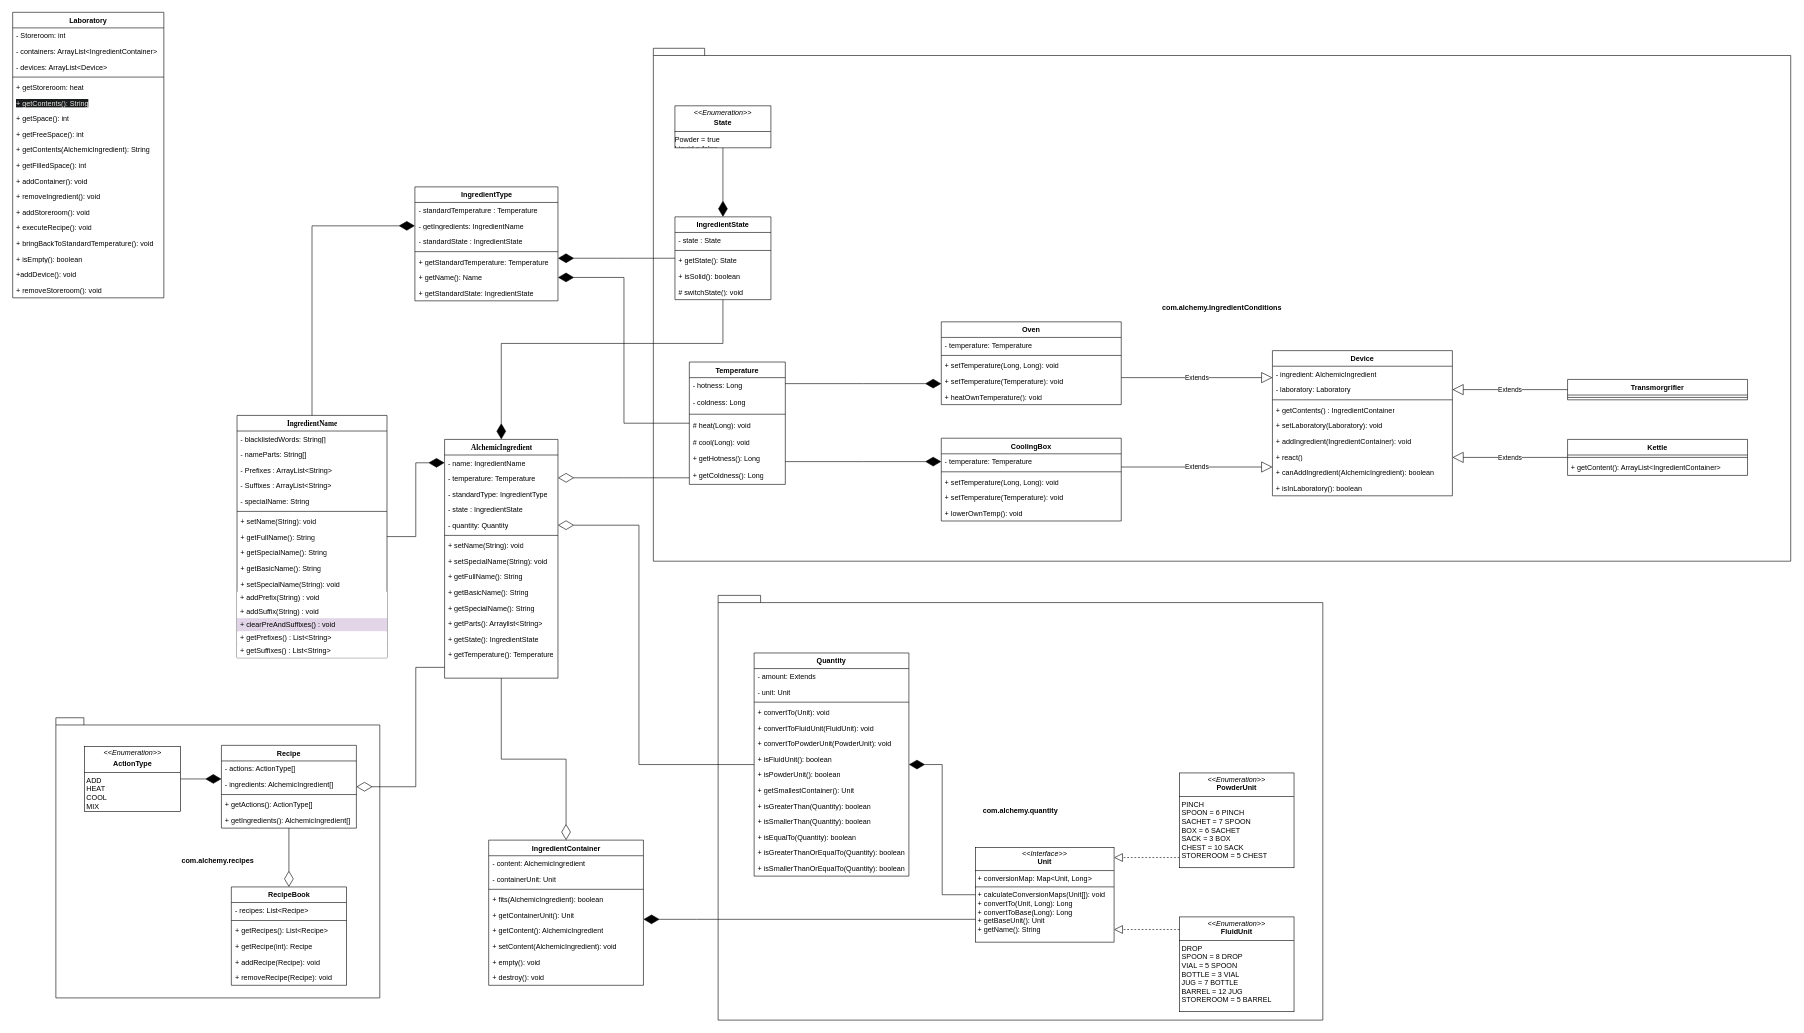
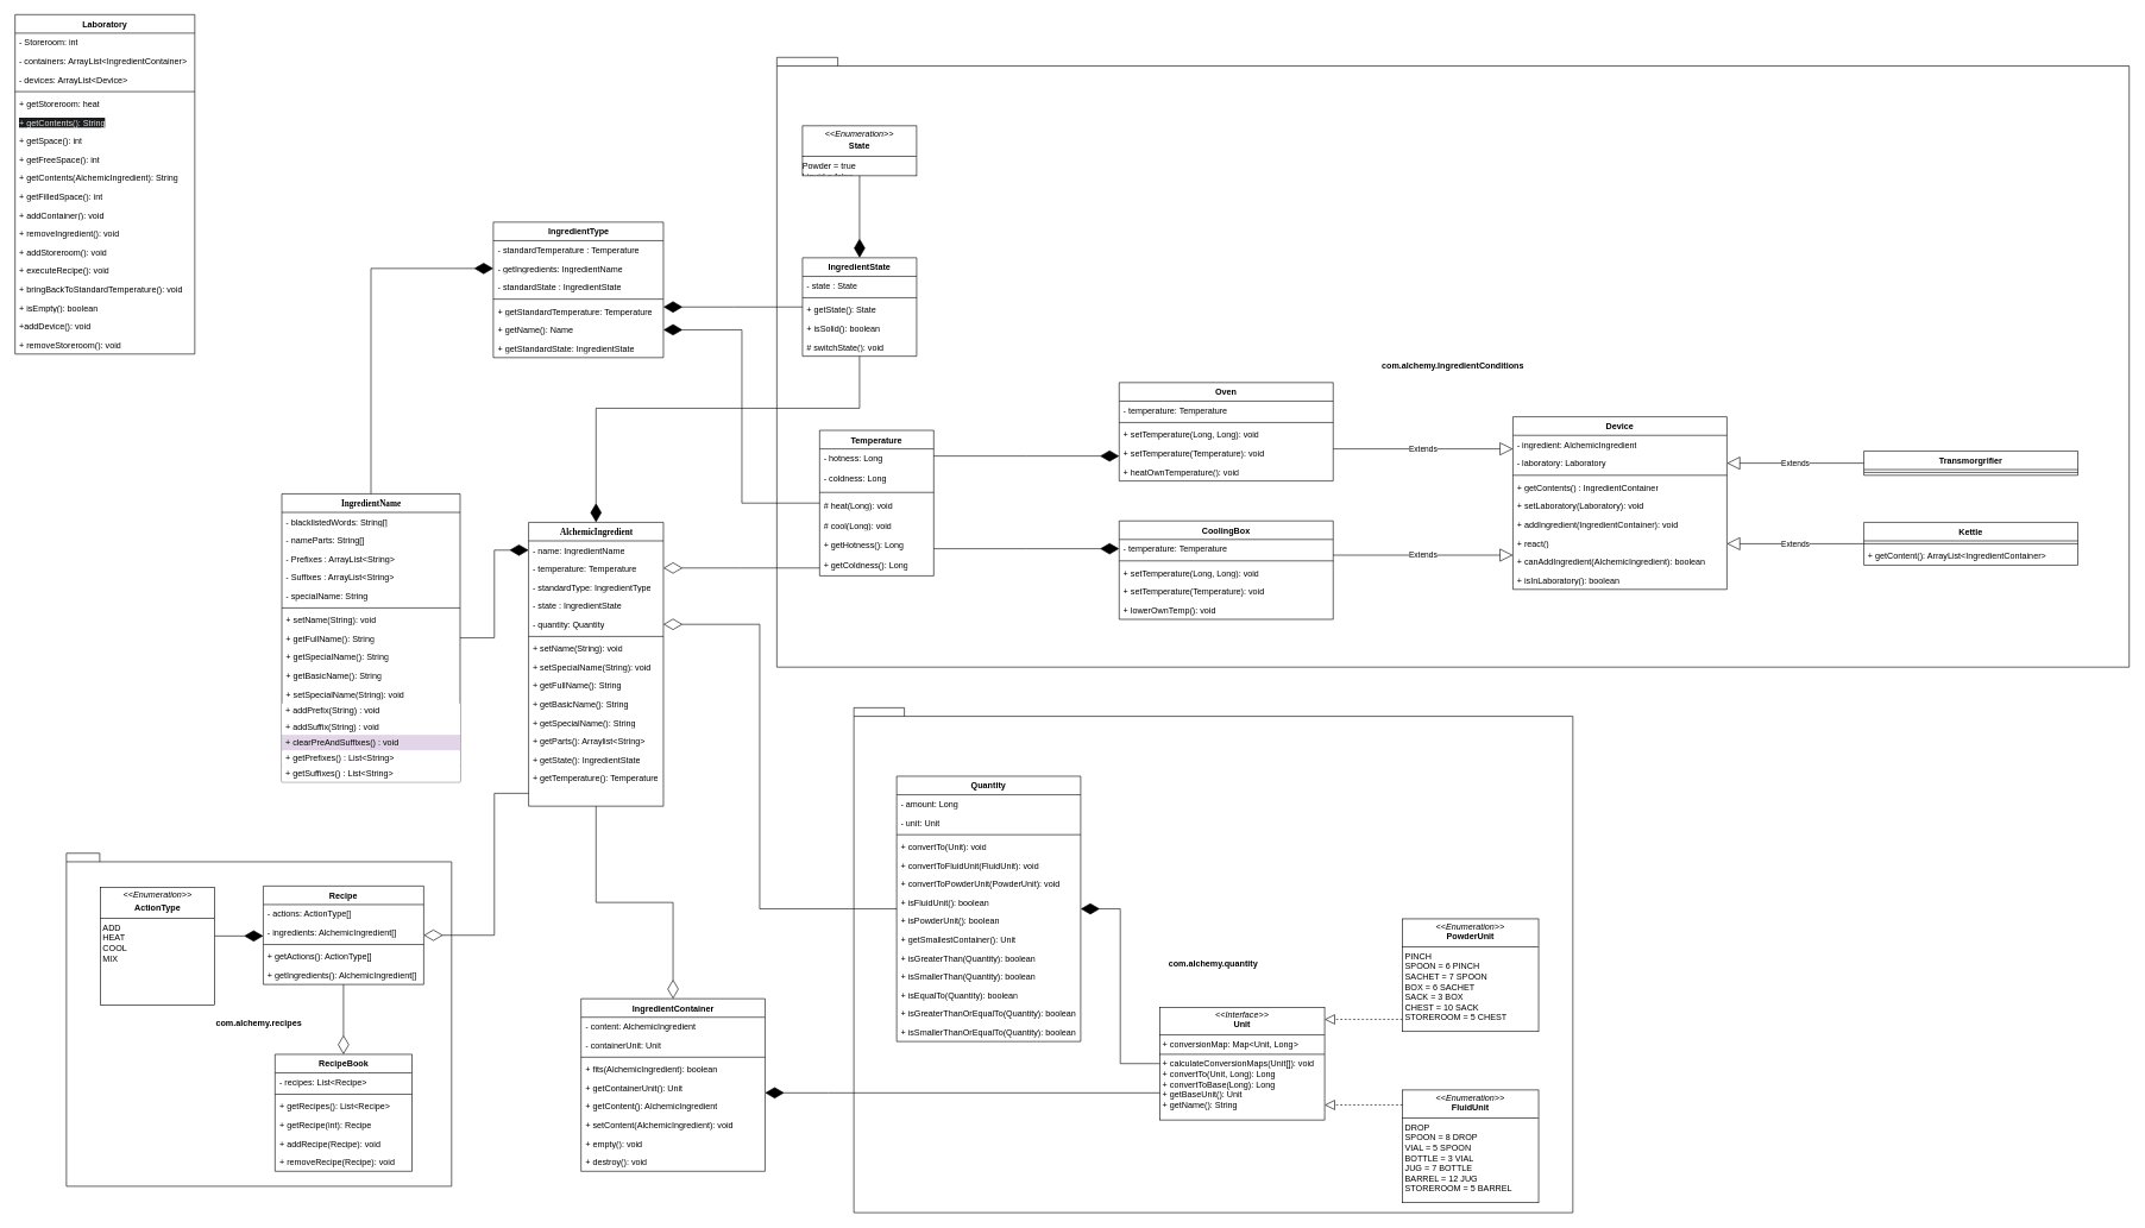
- <mxCell id="47" value="- amount: Extends" style="text;align=left;verticalAlign=top;spacingLeft=4;spacingRight=4;overflow=hidden;rotatable=0;points=[[0,0.5],[1,0.5]];portConstraint=eastwest;whiteSpace=wrap;html=1;" parent="46" vertex="1"><mxGeometry y="26" width="258" height="26" as="geometry" /></mxCell>
+ <mxCell id="47" value="- amount: Long" style="text;align=left;verticalAlign=top;spacingLeft=4;spacingRight=4;overflow=hidden;rotatable=0;points=[[0,0.5],[1,0.5]];portConstraint=eastwest;whiteSpace=wrap;html=1;" parent="46" vertex="1"><mxGeometry y="26" width="258" height="26" as="geometry" /></mxCell>
- <mxCell id="140" value="&lt;p style=&quot;margin:0px;margin-top:4px;text-align:center;&quot;&gt;&lt;i&gt;&amp;lt;&amp;lt;Enumeration&amp;gt;&amp;gt;&lt;/i&gt;&lt;/p&gt;&lt;p style=&quot;margin:0px;margin-top:4px;text-align:center;&quot;&gt;&lt;b&gt;ActionType&lt;/b&gt;&lt;br&gt;&lt;/p&gt;&lt;hr size=&quot;1&quot; style=&quot;border-style:solid;&quot;&gt;&lt;div&gt;&amp;nbsp;ADD&lt;/div&gt;&lt;div&gt;&amp;nbsp;HEAT&lt;/div&gt;&lt;div&gt;&amp;nbsp;COOL&lt;/div&gt;&lt;div&gt;&amp;nbsp;MIX&lt;/div&gt;" style="verticalAlign=top;align=left;overflow=fill;html=1;whiteSpace=wrap;" parent="1" vertex="1"><mxGeometry x="140" y="1244" width="160" height="108" as="geometry" /></mxCell>
+ <mxCell id="140" value="&lt;p style=&quot;margin:0px;margin-top:4px;text-align:center;&quot;&gt;&lt;i&gt;&amp;lt;&amp;lt;Enumeration&amp;gt;&amp;gt;&lt;/i&gt;&lt;/p&gt;&lt;p style=&quot;margin:0px;margin-top:4px;text-align:center;&quot;&gt;&lt;b&gt;ActionType&lt;/b&gt;&lt;br&gt;&lt;/p&gt;&lt;hr size=&quot;1&quot; style=&quot;border-style:solid;&quot;&gt;&lt;div&gt;&amp;nbsp;ADD&lt;/div&gt;&lt;div&gt;&amp;nbsp;HEAT&lt;/div&gt;&lt;div&gt;&amp;nbsp;COOL&lt;/div&gt;&lt;div&gt;&amp;nbsp;MIX&lt;/div&gt;" style="verticalAlign=top;align=left;overflow=fill;html=1;whiteSpace=wrap;" parent="1" vertex="1"><mxGeometry x="140" y="1244" width="160" height="165" as="geometry" /></mxCell>
